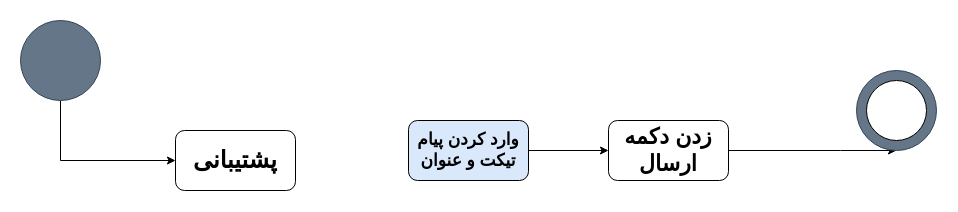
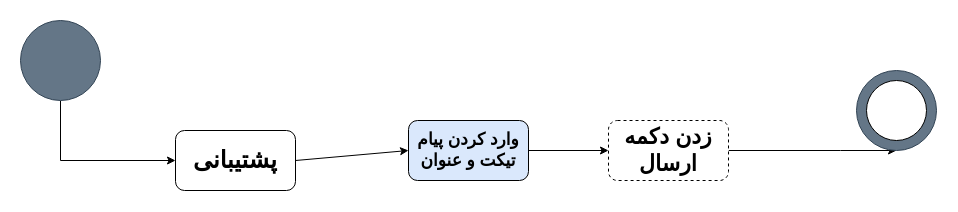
- <mxCell id="9" value="&lt;font size=&quot;1&quot;&gt;&lt;b style=&quot;font-size: 22px&quot;&gt;زدن دکمه ارسال&lt;/b&gt;&lt;/font&gt;" style="rounded=1;whiteSpace=wrap;html=1;" vertex="1" parent="1"><mxGeometry x="608" y="120" width="120" height="60" as="geometry" /></mxCell>
+ <mxCell id="9" value="&lt;font size=&quot;1&quot;&gt;&lt;b style=&quot;font-size: 22px&quot;&gt;زدن دکمه ارسال&lt;/b&gt;&lt;/font&gt;" style="rounded=1;whiteSpace=wrap;html=1;dashed=1;" vertex="1" parent="1"><mxGeometry x="608" y="120" width="120" height="60" as="geometry" /></mxCell>
+ <mxCell id="3" value="" style="endArrow=classic;html=1;exitX=1;exitY=0.5;exitDx=0;exitDy=0;entryX=0;entryY=0.5;entryDx=0;entryDy=0;" edge="1" source="2" target="7" parent="1"><mxGeometry width="50" height="50" relative="1" as="geometry"><mxPoint x="290" y="180" as="sourcePoint" /><mxPoint x="320" y="150" as="targetPoint" /></mxGeometry></mxCell>
